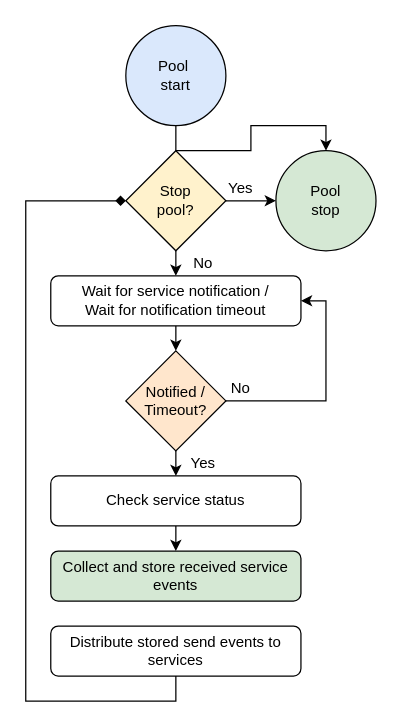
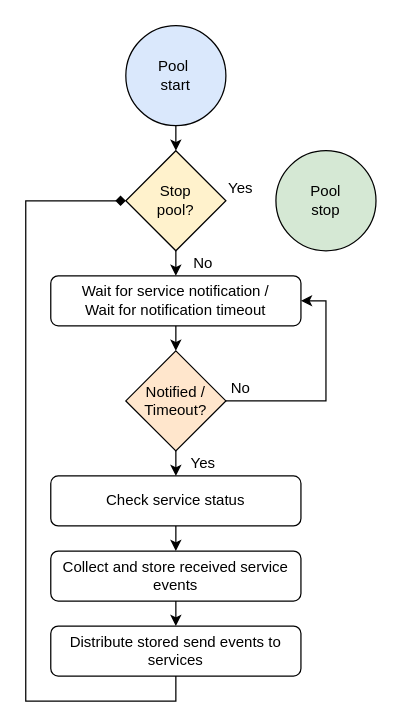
- <mxCell id="2" style="edgeStyle=orthogonalEdgeStyle;rounded=0;orthogonalLoop=1;jettySize=auto;html=1;exitX=0.5;exitY=1;exitDx=0;exitDy=0;" parent="1" source="3" target="11" edge="1"><mxGeometry relative="1" as="geometry" /></mxCell>
+ <mxCell id="2" style="edgeStyle=orthogonalEdgeStyle;rounded=0;orthogonalLoop=1;jettySize=auto;html=1;exitX=0.5;exitY=1;exitDx=0;exitDy=0;entryX=0.5;entryY=0;entryDx=0;entryDy=0;" parent="1" source="3" target="8" edge="1"><mxGeometry relative="1" as="geometry" /></mxCell>
- <mxCell id="7" style="edgeStyle=orthogonalEdgeStyle;rounded=0;orthogonalLoop=1;jettySize=auto;html=1;exitX=1;exitY=0.5;exitDx=0;exitDy=0;entryX=0;entryY=0.5;entryDx=0;entryDy=0;" parent="1" source="8" target="11" edge="1"><mxGeometry relative="1" as="geometry" /></mxCell>
- <mxCell id="15" value="Collect and store received service events" style="rounded=1;whiteSpace=wrap;html=1;fillColor=#d5e8d4;" parent="1" vertex="1"><mxGeometry x="40" y="440" width="200" height="40" as="geometry" /></mxCell>
+ <mxCell id="15" value="Collect and store received service events" style="rounded=1;whiteSpace=wrap;html=1;" parent="1" vertex="1"><mxGeometry x="40" y="440" width="200" height="40" as="geometry" /></mxCell>
+ <mxCell id="14" style="edgeStyle=orthogonalEdgeStyle;rounded=0;orthogonalLoop=1;jettySize=auto;html=1;exitX=0.5;exitY=1;exitDx=0;exitDy=0;entryX=0.5;entryY=0;entryDx=0;entryDy=0;" parent="1" source="15" target="17" edge="1"><mxGeometry relative="1" as="geometry" /></mxCell>
